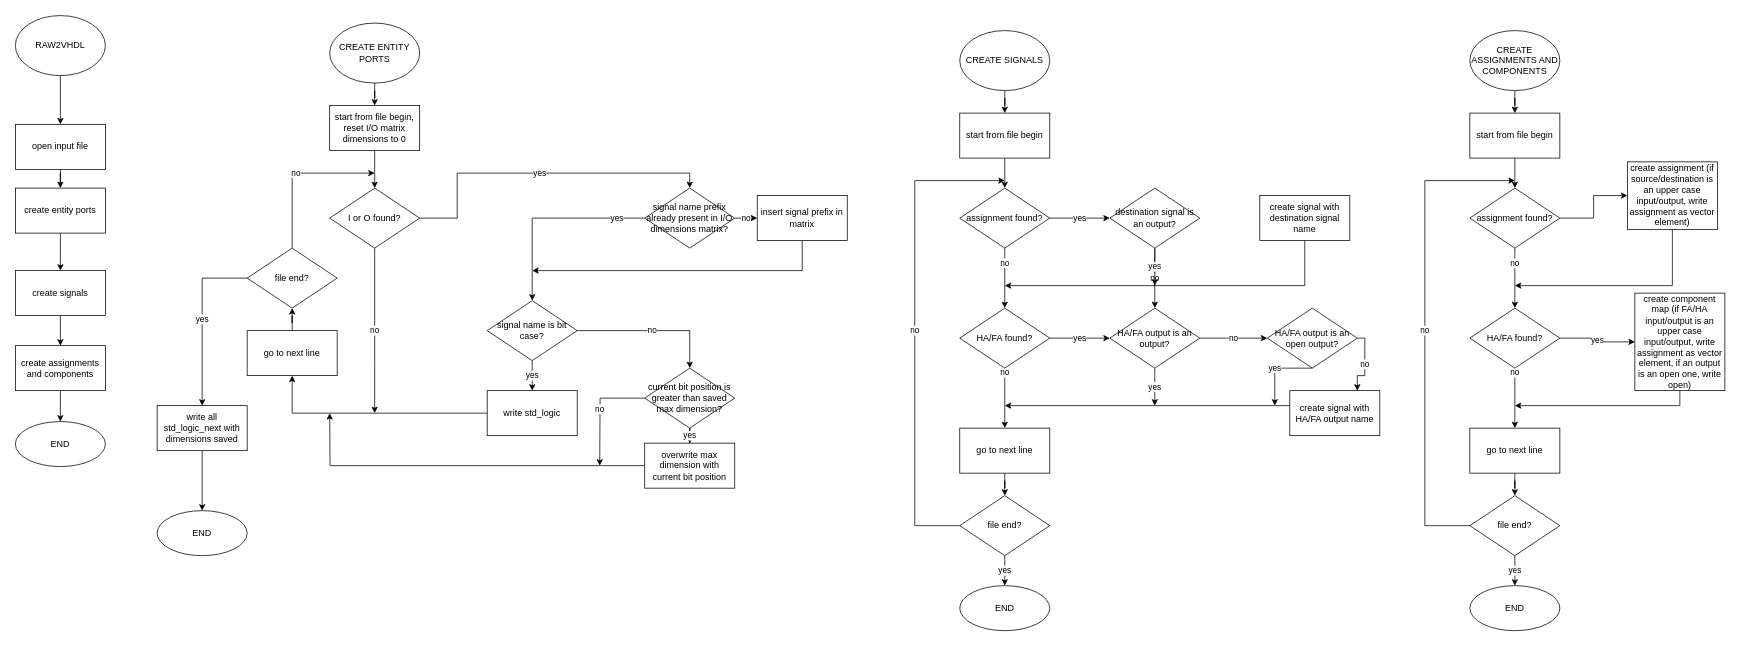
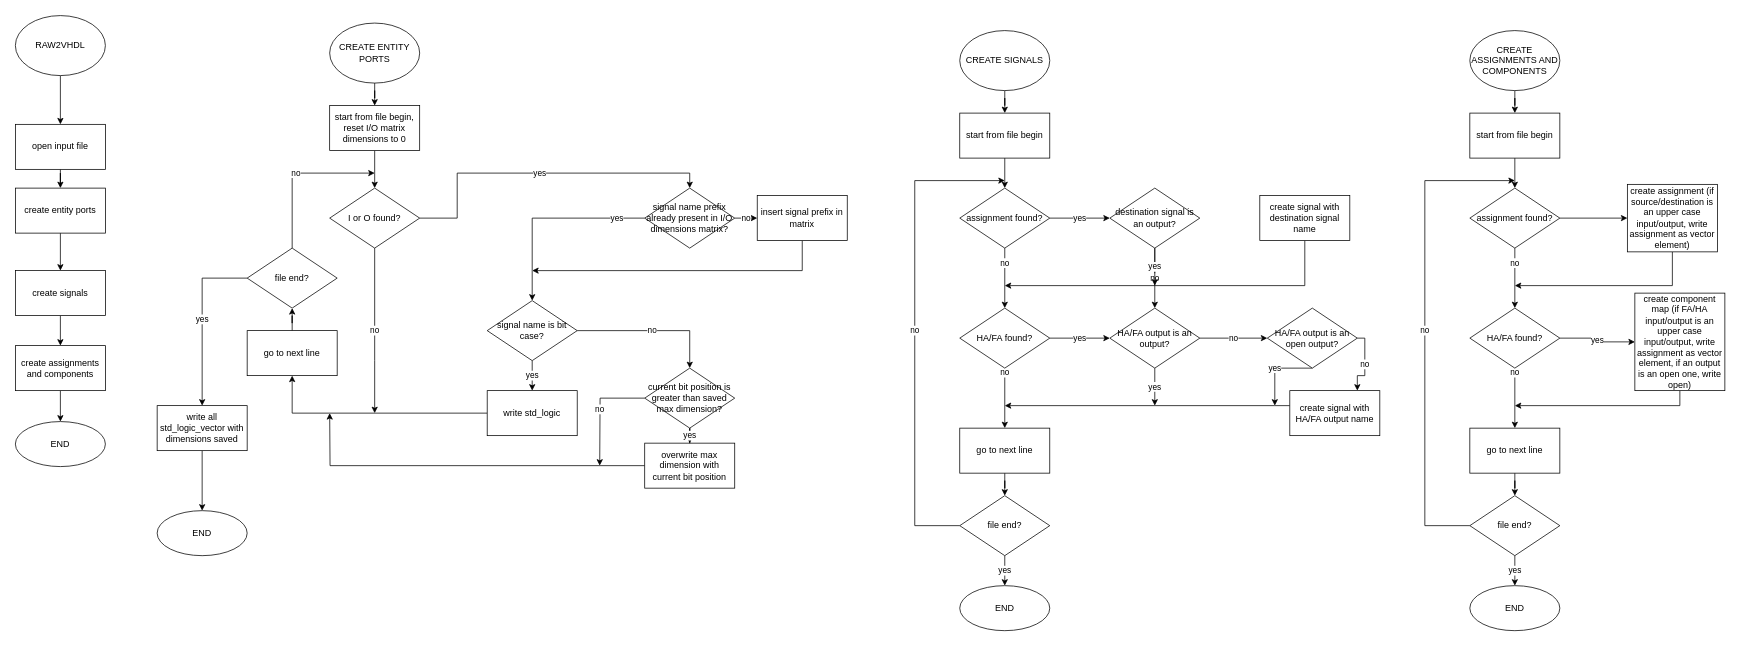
- <mxCell id="77" value="create assignment (if source/destination is an upper case input/output, write assignment as vector element)" style="whiteSpace=wrap;html=1;" vertex="1" parent="1"><mxGeometry x="2169" y="215" width="120" height="90" as="geometry" /></mxCell>
+ <mxCell id="77" value="create assignment (if source/destination is an upper case input/output, write assignment as vector element)" style="whiteSpace=wrap;html=1;" vertex="1" parent="1"><mxGeometry x="2169" y="245" width="120" height="90" as="geometry" /></mxCell>
- <mxCell id="39" value="write all std_logic_next with dimensions saved" style="whiteSpace=wrap;html=1;" vertex="1" parent="1"><mxGeometry x="209" y="540" width="120" height="60" as="geometry" /></mxCell>
+ <mxCell id="39" value="write all std_logic_vector with dimensions saved" style="whiteSpace=wrap;html=1;" vertex="1" parent="1"><mxGeometry x="209" y="540" width="120" height="60" as="geometry" /></mxCell>
